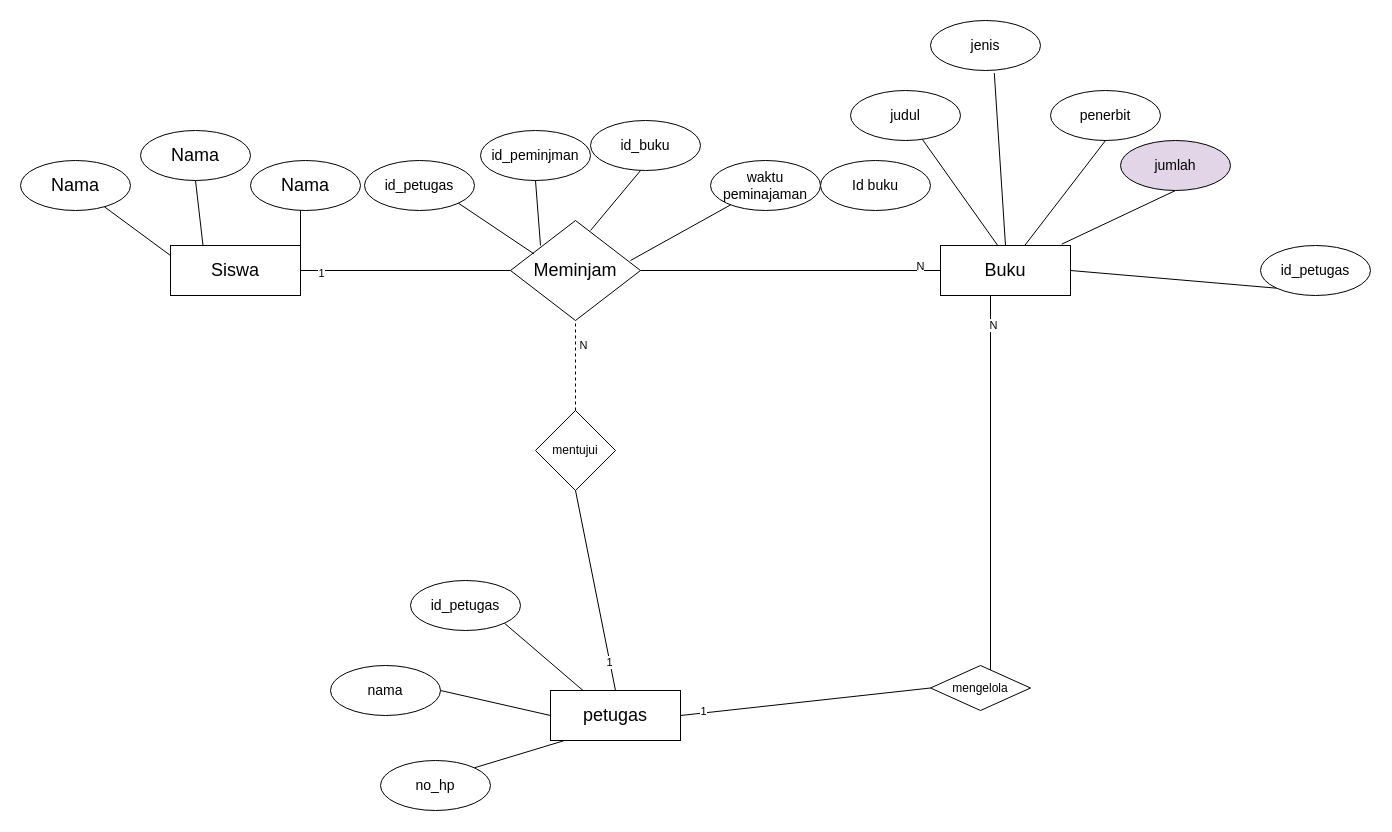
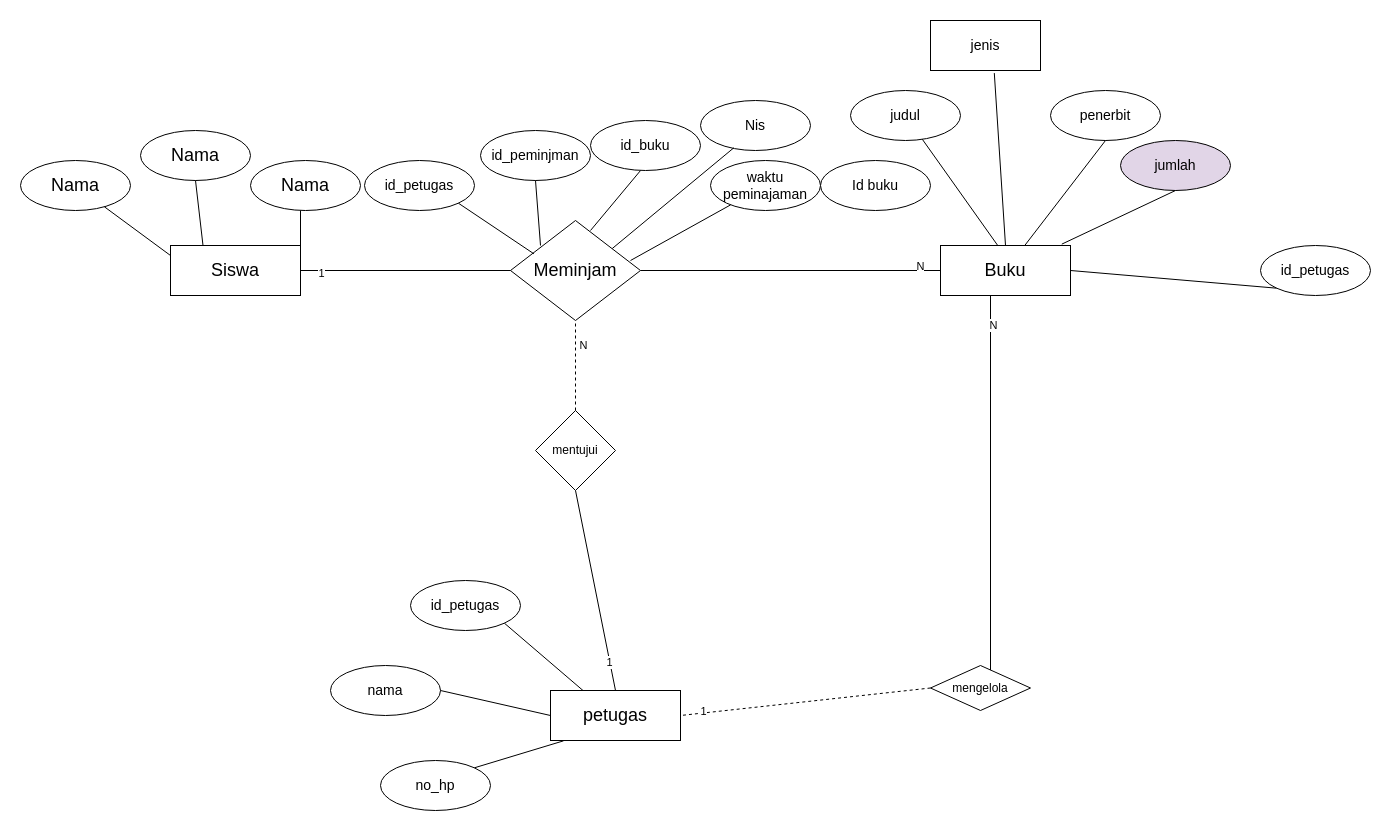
- <mxCell id="28" value="&lt;span style=&quot;font-size: 14px;&quot;&gt;jenis&lt;/span&gt;" style="ellipse;whiteSpace=wrap;html=1;" vertex="1" parent="1"><mxGeometry x="930" y="20" width="110" height="50" as="geometry" /></mxCell>
+ <mxCell id="28" value="&lt;span style=&quot;font-size: 14px;&quot;&gt;jenis&lt;/span&gt;" style="whiteSpace=wrap;html=1;rounded=0;" vertex="1" parent="1"><mxGeometry x="930" y="20" width="110" height="50" as="geometry" /></mxCell>
+ <mxCell id="23" value="&lt;font style=&quot;font-size: 14px;&quot;&gt;Nis&lt;/font&gt;" style="ellipse;whiteSpace=wrap;html=1;" vertex="1" parent="1"><mxGeometry x="700" y="100" width="110" height="50" as="geometry" /></mxCell>
+ <mxCell id="24" value="" style="endArrow=none;html=1;rounded=0;entryX=0.303;entryY=0.946;entryDx=0;entryDy=0;entryPerimeter=0;exitX=0.783;exitY=0.28;exitDx=0;exitDy=0;exitPerimeter=0;" edge="1" parent="1" source="16" target="23"><mxGeometry width="50" height="50" relative="1" as="geometry"><mxPoint x="600" y="240" as="sourcePoint" /><mxPoint x="650" y="180" as="targetPoint" /></mxGeometry></mxCell>
- <mxCell id="42" value="" style="endArrow=none;html=1;rounded=0;entryX=1;entryY=0.5;entryDx=0;entryDy=0;exitX=0;exitY=0.5;exitDx=0;exitDy=0;" edge="1" parent="1" source="40" target="41"><mxGeometry width="50" height="50" relative="1" as="geometry"><mxPoint x="930" y="690" as="sourcePoint" /><mxPoint x="980" y="640" as="targetPoint" /><Array as="points" /></mxGeometry></mxCell>
+ <mxCell id="42" value="" style="endArrow=none;html=1;rounded=0;entryX=1;entryY=0.5;entryDx=0;entryDy=0;exitX=0;exitY=0.5;exitDx=0;exitDy=0;dashed=1;" edge="1" parent="1" source="40" target="41"><mxGeometry width="50" height="50" relative="1" as="geometry"><mxPoint x="930" y="690" as="sourcePoint" /><mxPoint x="980" y="640" as="targetPoint" /><Array as="points" /></mxGeometry></mxCell>
